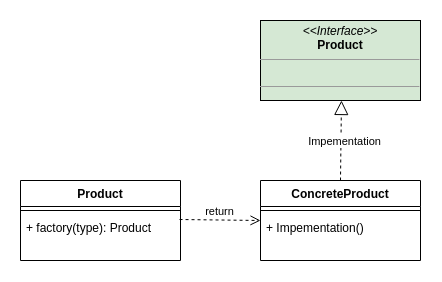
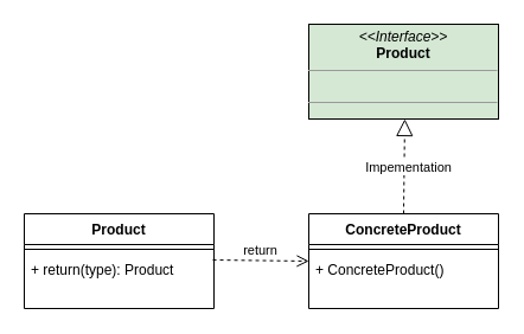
- <mxCell id="4" value="+ factory(type): Product" style="text;strokeColor=none;fillColor=none;align=left;verticalAlign=top;spacingLeft=4;spacingRight=4;overflow=hidden;rotatable=0;points=[[0,0.5],[1,0.5]];portConstraint=eastwest;" vertex="1" parent="2"><mxGeometry y="34" width="160" height="46" as="geometry" /></mxCell>
+ <mxCell id="4" value="+ return(type): Product" style="text;strokeColor=none;fillColor=none;align=left;verticalAlign=top;spacingLeft=4;spacingRight=4;overflow=hidden;rotatable=0;points=[[0,0.5],[1,0.5]];portConstraint=eastwest;" vertex="1" parent="2"><mxGeometry y="34" width="160" height="46" as="geometry" /></mxCell>
- <mxCell id="8" value="+ Impementation()" style="text;strokeColor=none;fillColor=none;align=left;verticalAlign=top;spacingLeft=4;spacingRight=4;overflow=hidden;rotatable=0;points=[[0,0.5],[1,0.5]];portConstraint=eastwest;" vertex="1" parent="5"><mxGeometry y="34" width="160" height="46" as="geometry" /></mxCell>
+ <mxCell id="8" value="+ ConcreteProduct()" style="text;strokeColor=none;fillColor=none;align=left;verticalAlign=top;spacingLeft=4;spacingRight=4;overflow=hidden;rotatable=0;points=[[0,0.5],[1,0.5]];portConstraint=eastwest;" vertex="1" parent="5"><mxGeometry y="34" width="160" height="46" as="geometry" /></mxCell>
